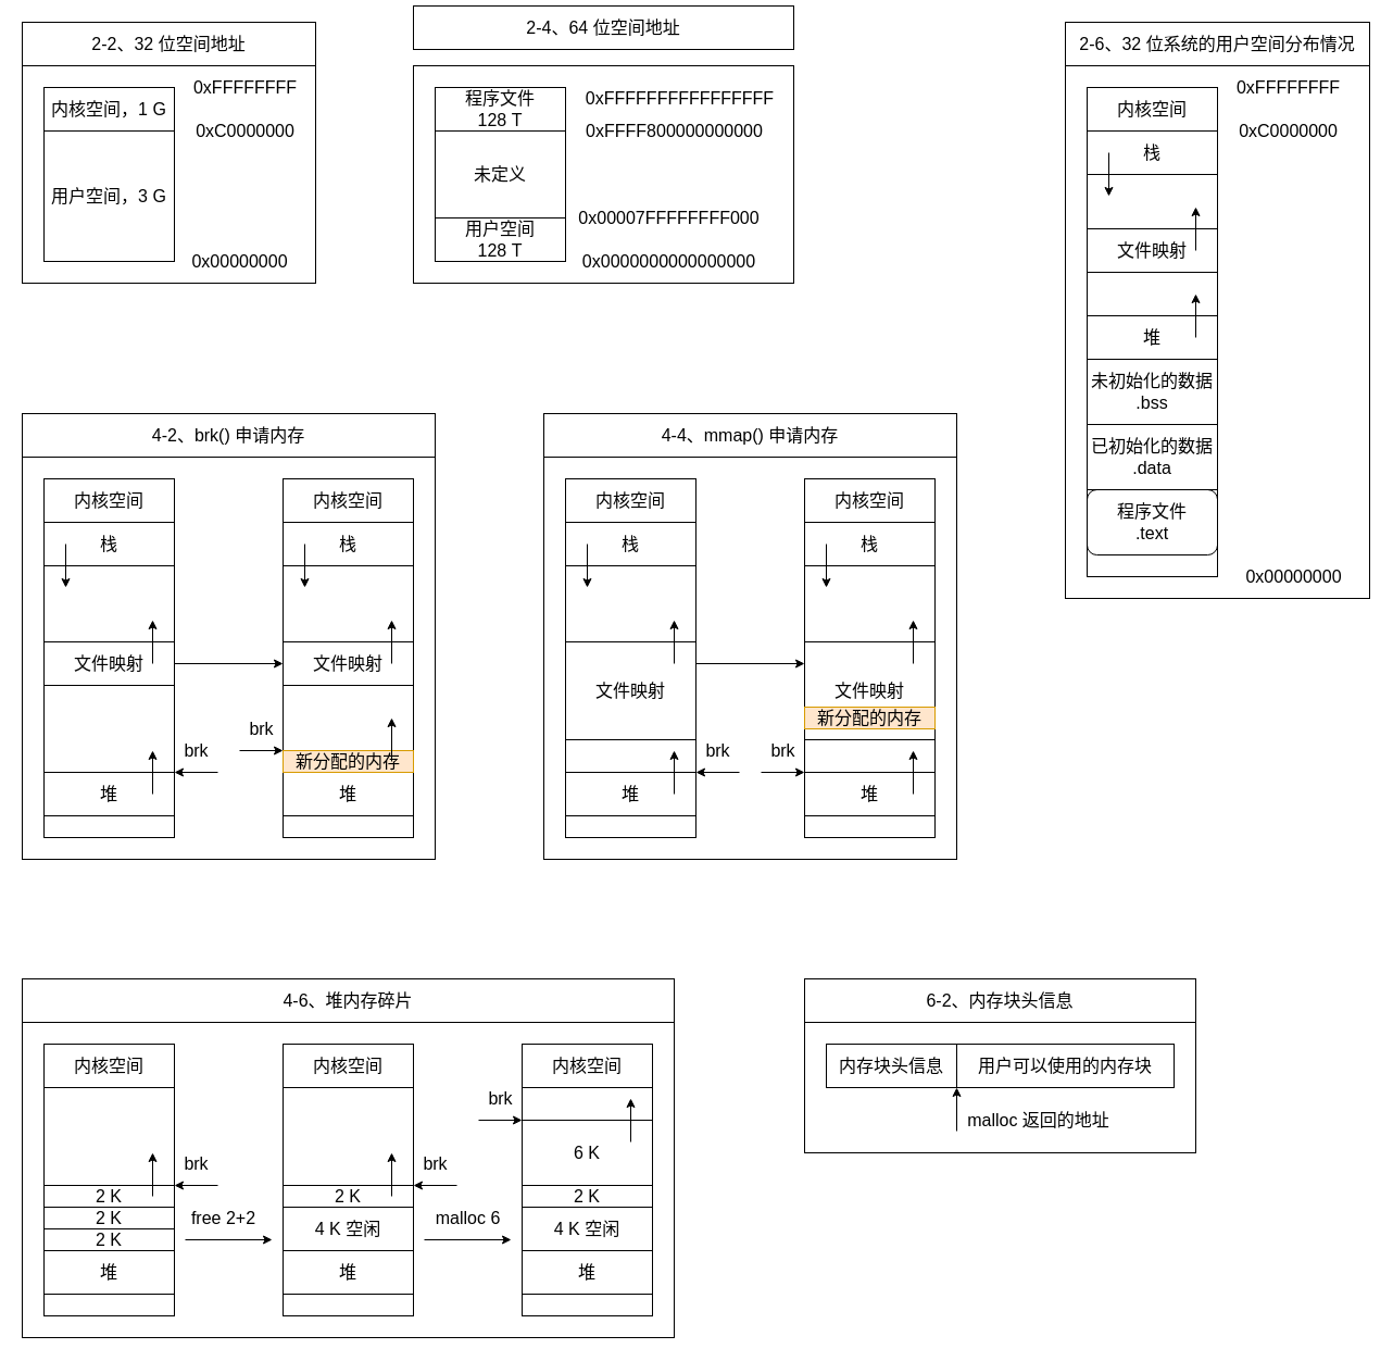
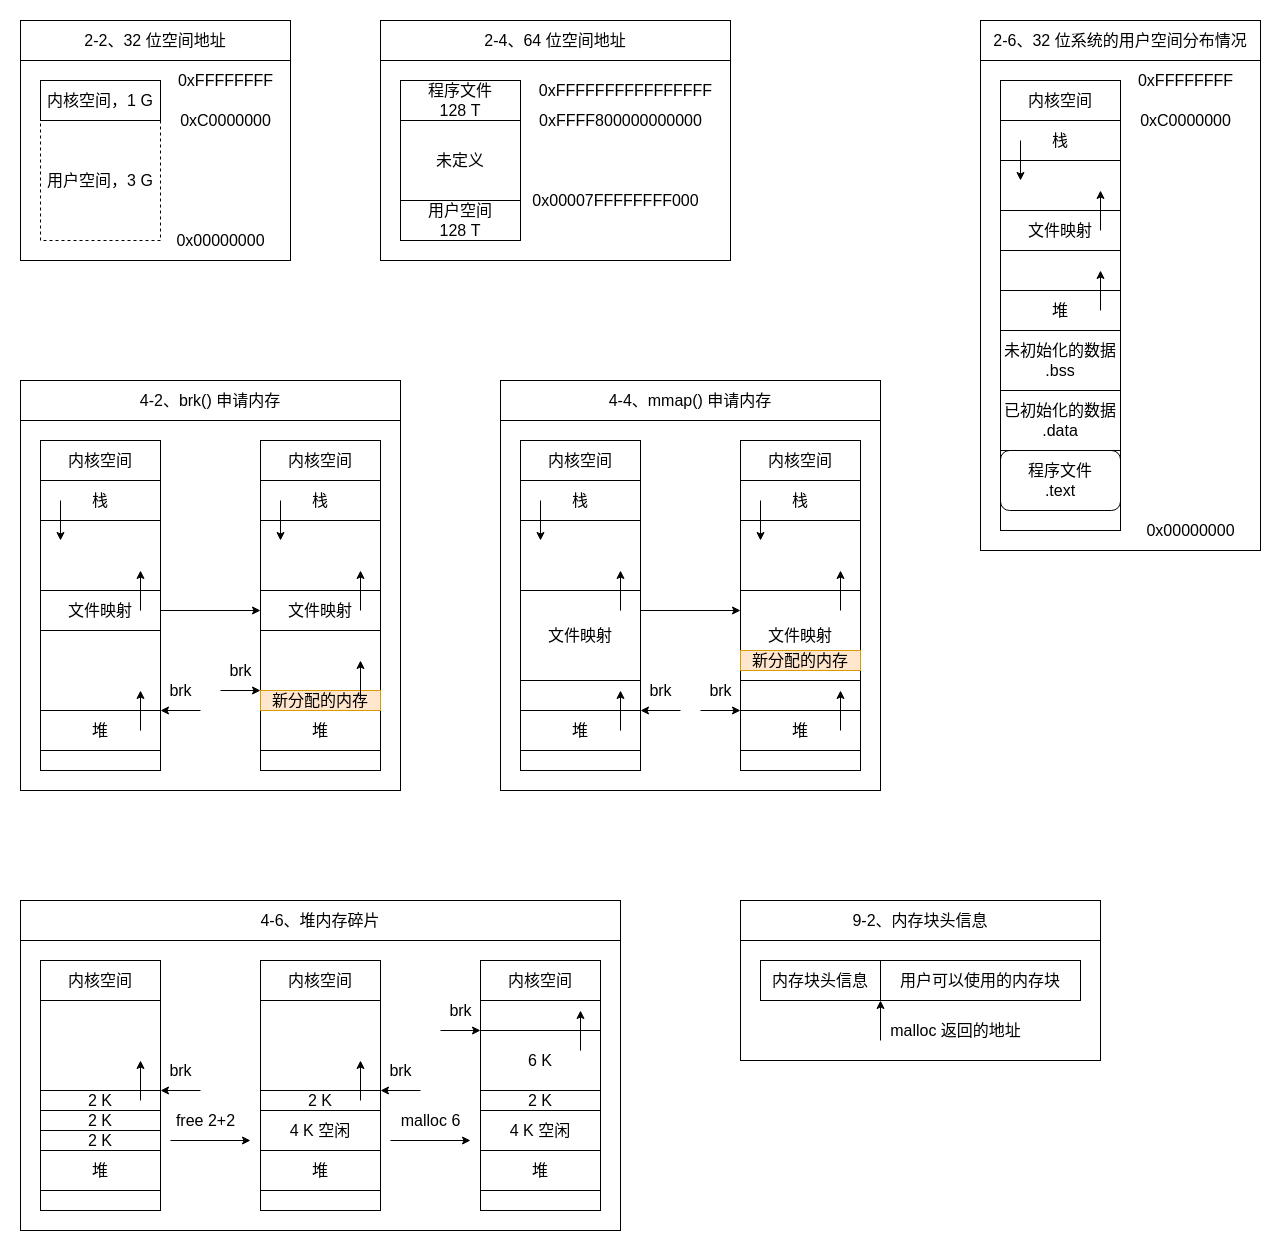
- <mxCell id="16" value="2-4、64 位空间地址" style="rounded=0;whiteSpace=wrap;html=1;fontSize=16;strokeColor=default;fillColor=none;container=0;" parent="1" vertex="1"><mxGeometry x="380" y="5" width="350" height="40" as="geometry" /></mxCell>
+ <mxCell id="16" value="2-4、64 位空间地址" style="rounded=0;whiteSpace=wrap;html=1;fontSize=16;strokeColor=default;fillColor=none;container=0;" parent="1" vertex="1"><mxGeometry x="380" width="350" height="40" as="geometry" y="20" /></mxCell>
- <mxCell id="8" value="用户空间，3 G" style="rounded=0;whiteSpace=wrap;html=1;fontSize=16;strokeColor=default;fillColor=none;container=0;" parent="1" vertex="1"><mxGeometry x="40" y="120" width="120" height="120" as="geometry" /></mxCell>
+ <mxCell id="8" value="用户空间，3 G" style="rounded=0;whiteSpace=wrap;html=1;fontSize=16;strokeColor=default;fillColor=none;container=0;dashed=1;" parent="1" vertex="1"><mxGeometry x="40" y="120" width="120" height="120" as="geometry" /></mxCell>
- <mxCell id="13" value="0x0000000000000000" style="text;html=1;align=center;verticalAlign=middle;resizable=0;points=[];autosize=1;strokeColor=none;fillColor=none;fontSize=16;container=0;" parent="1" vertex="1"><mxGeometry x="530" y="230" width="170" height="20" as="geometry" /></mxCell>
- <mxCell id="96" value="&lt;span&gt;6-2、内存块头信息&lt;/span&gt;" style="rounded=0;whiteSpace=wrap;html=1;fontSize=16;strokeColor=default;fillColor=none;container=0;" parent="1" vertex="1"><mxGeometry x="740" y="900" width="360" height="40" as="geometry" /></mxCell>
+ <mxCell id="96" value="&lt;span&gt;9-2、内存块头信息&lt;/span&gt;" style="rounded=0;whiteSpace=wrap;html=1;fontSize=16;strokeColor=default;fillColor=none;container=0;" parent="1" vertex="1"><mxGeometry x="740" y="900" width="360" height="40" as="geometry" /></mxCell>
